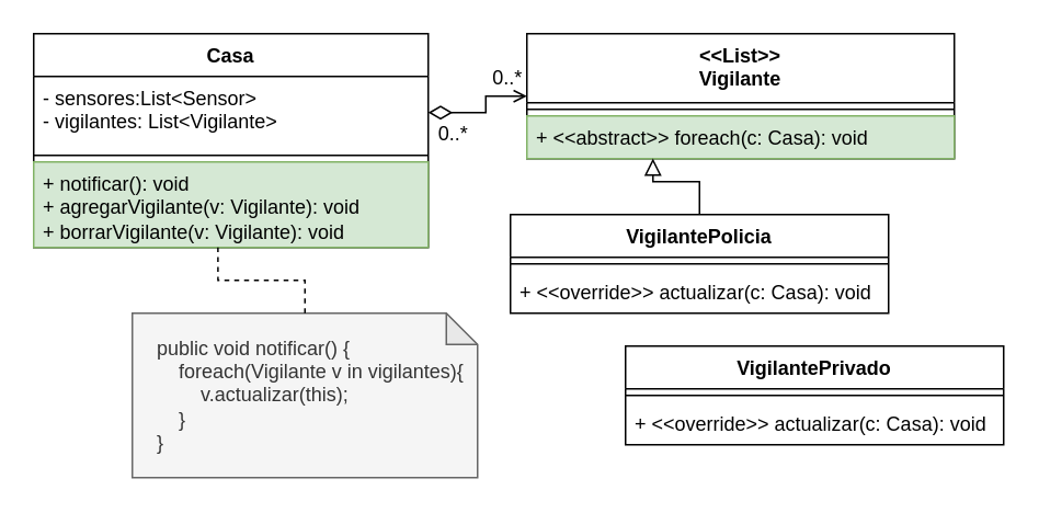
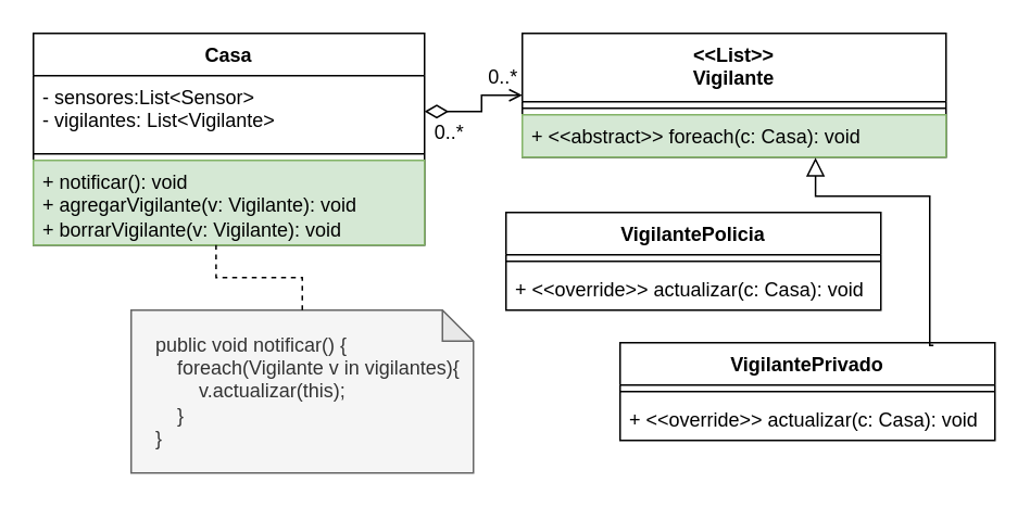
- <mxCell id="18" style="edgeStyle=orthogonalEdgeStyle;rounded=0;orthogonalLoop=1;jettySize=auto;html=1;entryX=0.295;entryY=0.996;entryDx=0;entryDy=0;entryPerimeter=0;endArrow=block;endFill=0;endSize=8;" edge="1" parent="1" source="12" target="10"><mxGeometry relative="1" as="geometry" /></mxCell>
+ <mxCell id="19" style="edgeStyle=orthogonalEdgeStyle;rounded=0;orthogonalLoop=1;jettySize=auto;html=1;entryX=0.692;entryY=1.015;entryDx=0;entryDy=0;entryPerimeter=0;endArrow=block;endFill=0;startSize=10;endSize=9;exitX=0.836;exitY=0.027;exitDx=0;exitDy=0;exitPerimeter=0;" edge="1" parent="1" source="15" target="10"><mxGeometry relative="1" as="geometry"><mxPoint x="570" y="230" as="sourcePoint" /><Array as="points"><mxPoint x="570" y="212" /><mxPoint x="570" y="120" /><mxPoint x="500" y="120" /></Array></mxGeometry></mxCell>
